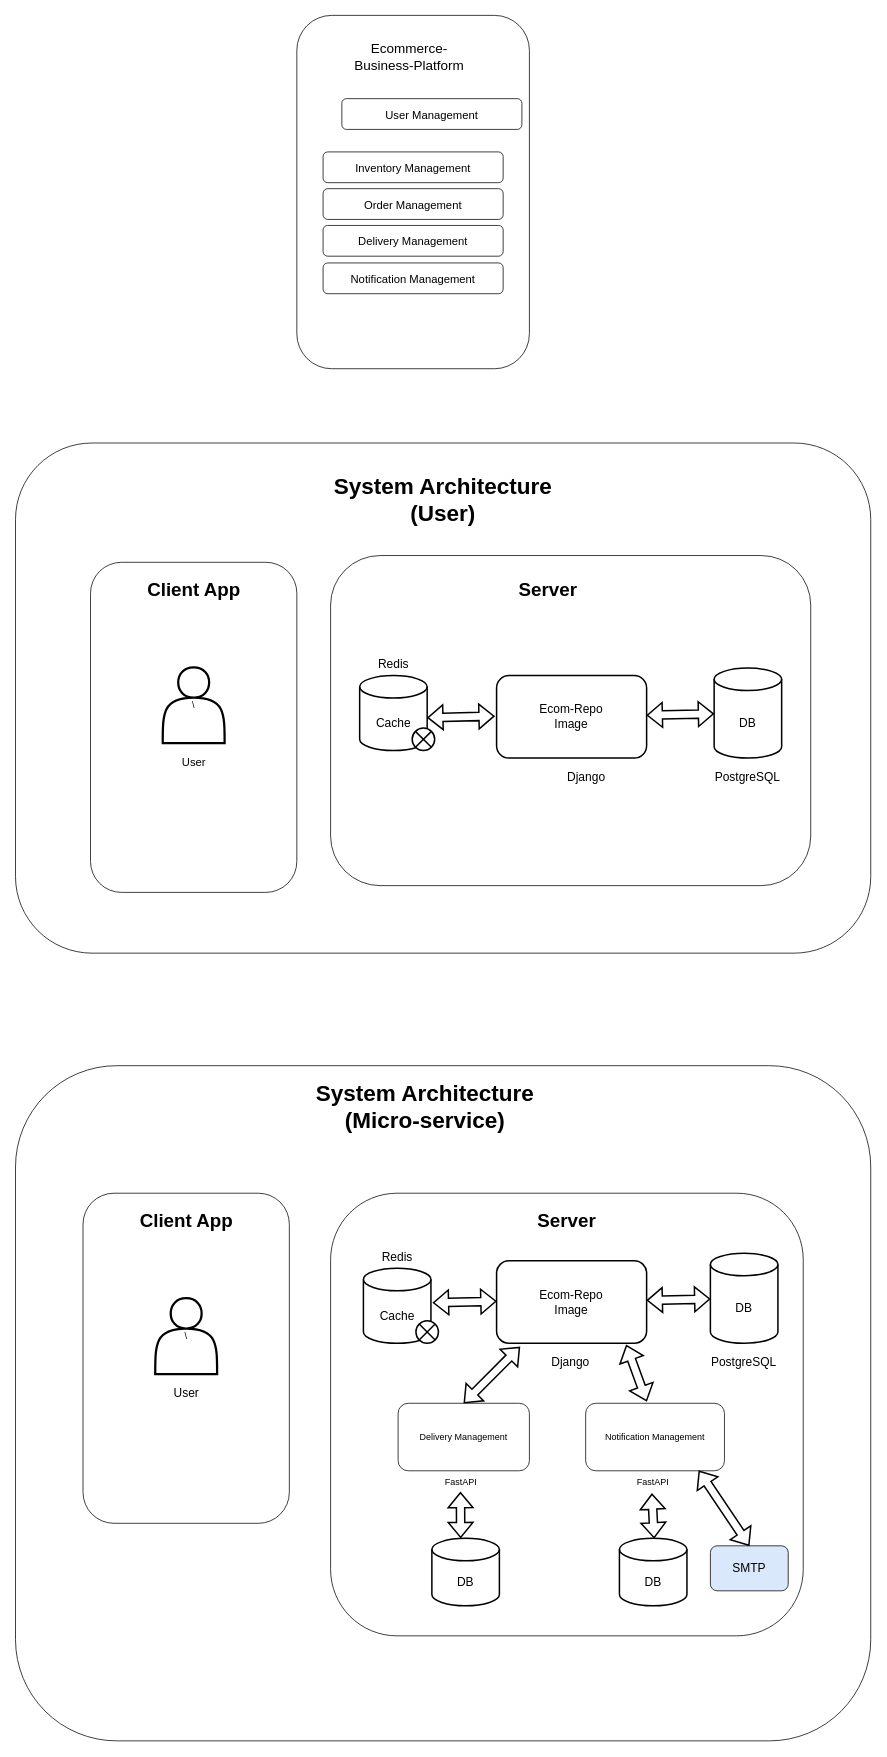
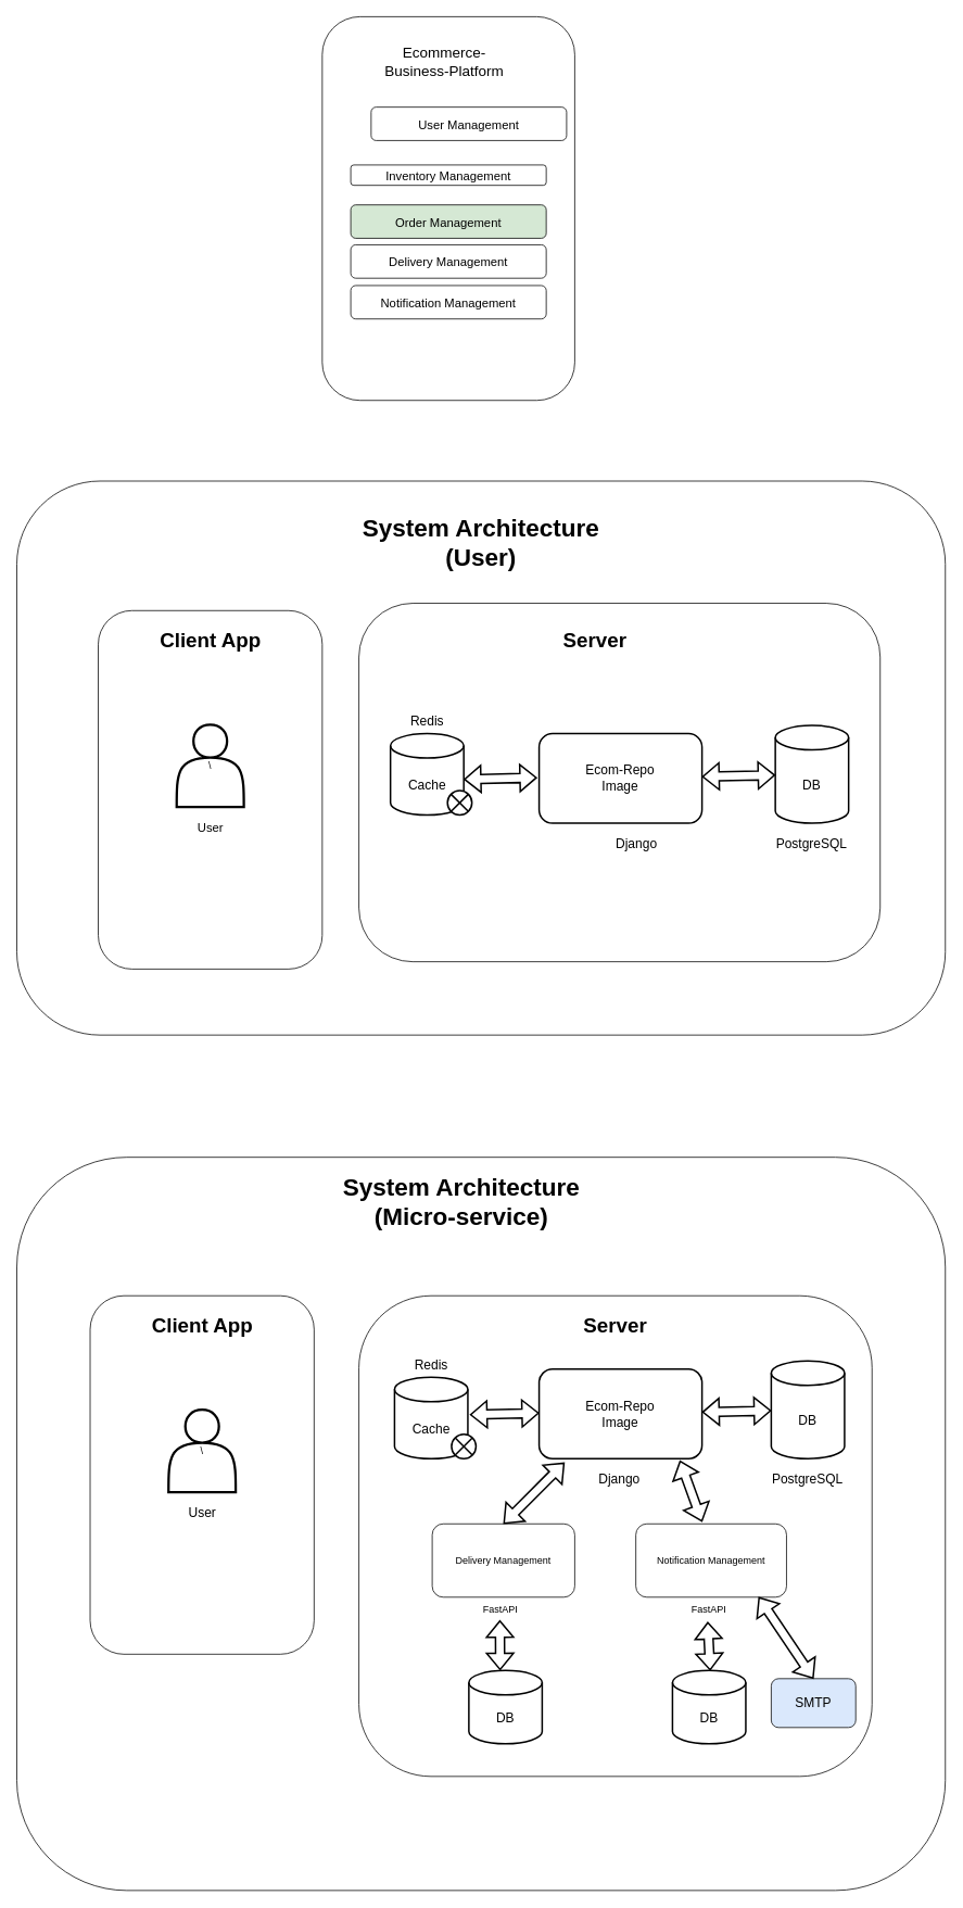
- <mxCell id="19" value="&lt;font style=&quot;font-size: 15px;&quot;&gt;Inventory Management&lt;/font&gt;" style="rounded=1;whiteSpace=wrap;html=1;" parent="1" vertex="1"><mxGeometry x="430" y="202" width="240" height="41" as="geometry" /></mxCell>
+ <mxCell id="19" value="&lt;font style=&quot;font-size: 15px;&quot;&gt;Inventory Management&lt;/font&gt;" style="rounded=1;whiteSpace=wrap;html=1;" parent="1" vertex="1"><mxGeometry x="430" y="202" width="240" height="25" as="geometry" /></mxCell>
- <mxCell id="20" value="&lt;font style=&quot;font-size: 15px;&quot;&gt;Order Management&lt;/font&gt;" style="rounded=1;whiteSpace=wrap;html=1;" parent="1" vertex="1"><mxGeometry x="430" y="251" width="240" height="41" as="geometry" /></mxCell>
+ <mxCell id="20" value="&lt;font style=&quot;font-size: 15px;&quot;&gt;Order Management&lt;/font&gt;" style="rounded=1;whiteSpace=wrap;html=1;fillColor=#d5e8d4;" parent="1" vertex="1"><mxGeometry x="430" y="251" width="240" height="41" as="geometry" /></mxCell>
